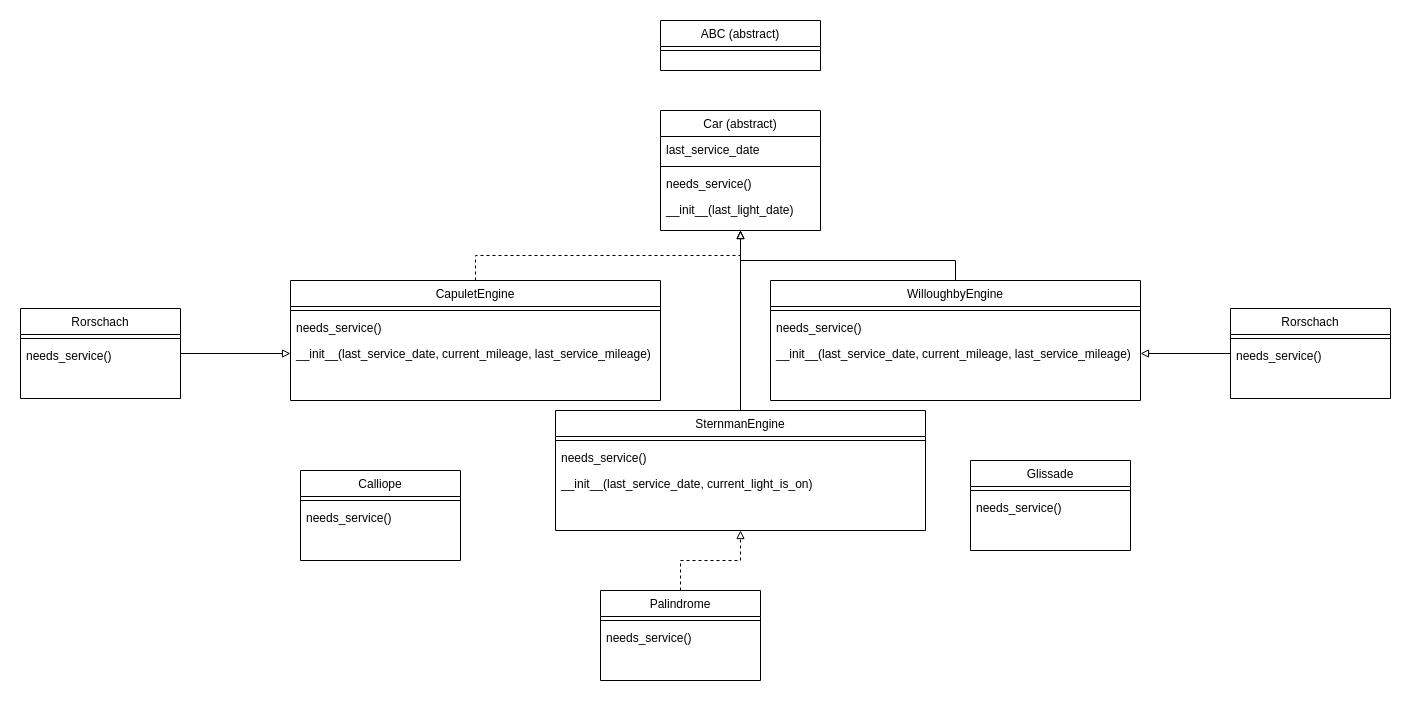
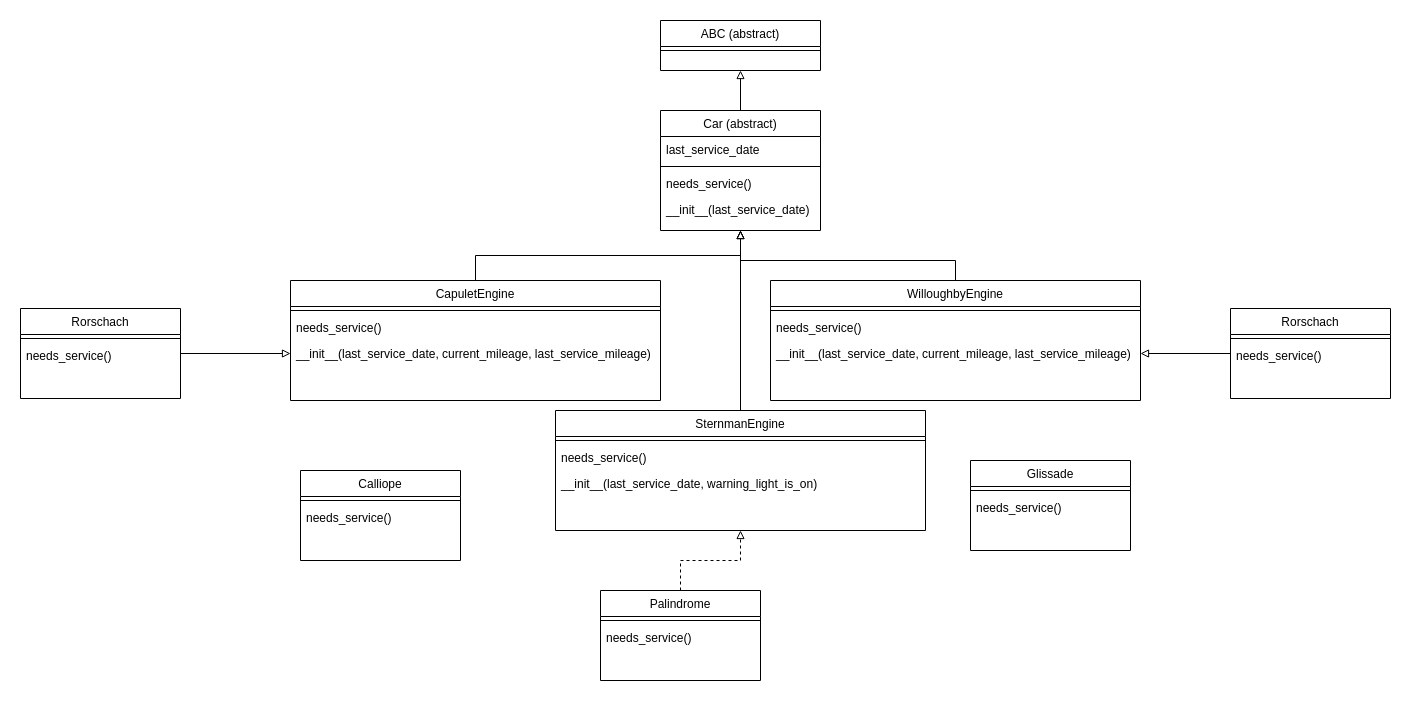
+ <mxCell id="2" style="edgeStyle=orthogonalEdgeStyle;rounded=0;orthogonalLoop=1;jettySize=auto;html=1;entryX=0.5;entryY=1;entryDx=0;entryDy=0;endArrow=block;endFill=0;" edge="1" parent="1" source="3" target="8"><mxGeometry relative="1" as="geometry" /></mxCell>
- <mxCell id="7" value="__init__(last_light_date)" style="text;align=left;verticalAlign=top;spacingLeft=4;spacingRight=4;overflow=hidden;rotatable=0;points=[[0,0.5],[1,0.5]];portConstraint=eastwest;" vertex="1" parent="3"><mxGeometry y="86" width="160" height="26" as="geometry" /></mxCell>
+ <mxCell id="7" value="__init__(last_service_date)" style="text;align=left;verticalAlign=top;spacingLeft=4;spacingRight=4;overflow=hidden;rotatable=0;points=[[0,0.5],[1,0.5]];portConstraint=eastwest;" vertex="1" parent="3"><mxGeometry y="86" width="160" height="26" as="geometry" /></mxCell>
- <mxCell id="13" style="edgeStyle=orthogonalEdgeStyle;rounded=0;orthogonalLoop=1;jettySize=auto;html=1;entryX=0.5;entryY=1;entryDx=0;entryDy=0;endArrow=block;endFill=0;dashed=1;" edge="1" parent="1" source="14" target="3"><mxGeometry relative="1" as="geometry" /></mxCell>
+ <mxCell id="13" style="edgeStyle=orthogonalEdgeStyle;rounded=0;orthogonalLoop=1;jettySize=auto;html=1;entryX=0.5;entryY=1;entryDx=0;entryDy=0;endArrow=block;endFill=0;" edge="1" parent="1" source="14" target="3"><mxGeometry relative="1" as="geometry" /></mxCell>
- <mxCell id="22" value="__init__(last_service_date, current_light_is_on)" style="text;align=left;verticalAlign=top;spacingLeft=4;spacingRight=4;overflow=hidden;rotatable=0;points=[[0,0.5],[1,0.5]];portConstraint=eastwest;" vertex="1" parent="19"><mxGeometry y="60" width="370" height="26" as="geometry" /></mxCell>
+ <mxCell id="22" value="__init__(last_service_date, warning_light_is_on)" style="text;align=left;verticalAlign=top;spacingLeft=4;spacingRight=4;overflow=hidden;rotatable=0;points=[[0,0.5],[1,0.5]];portConstraint=eastwest;" vertex="1" parent="19"><mxGeometry y="60" width="370" height="26" as="geometry" /></mxCell>
